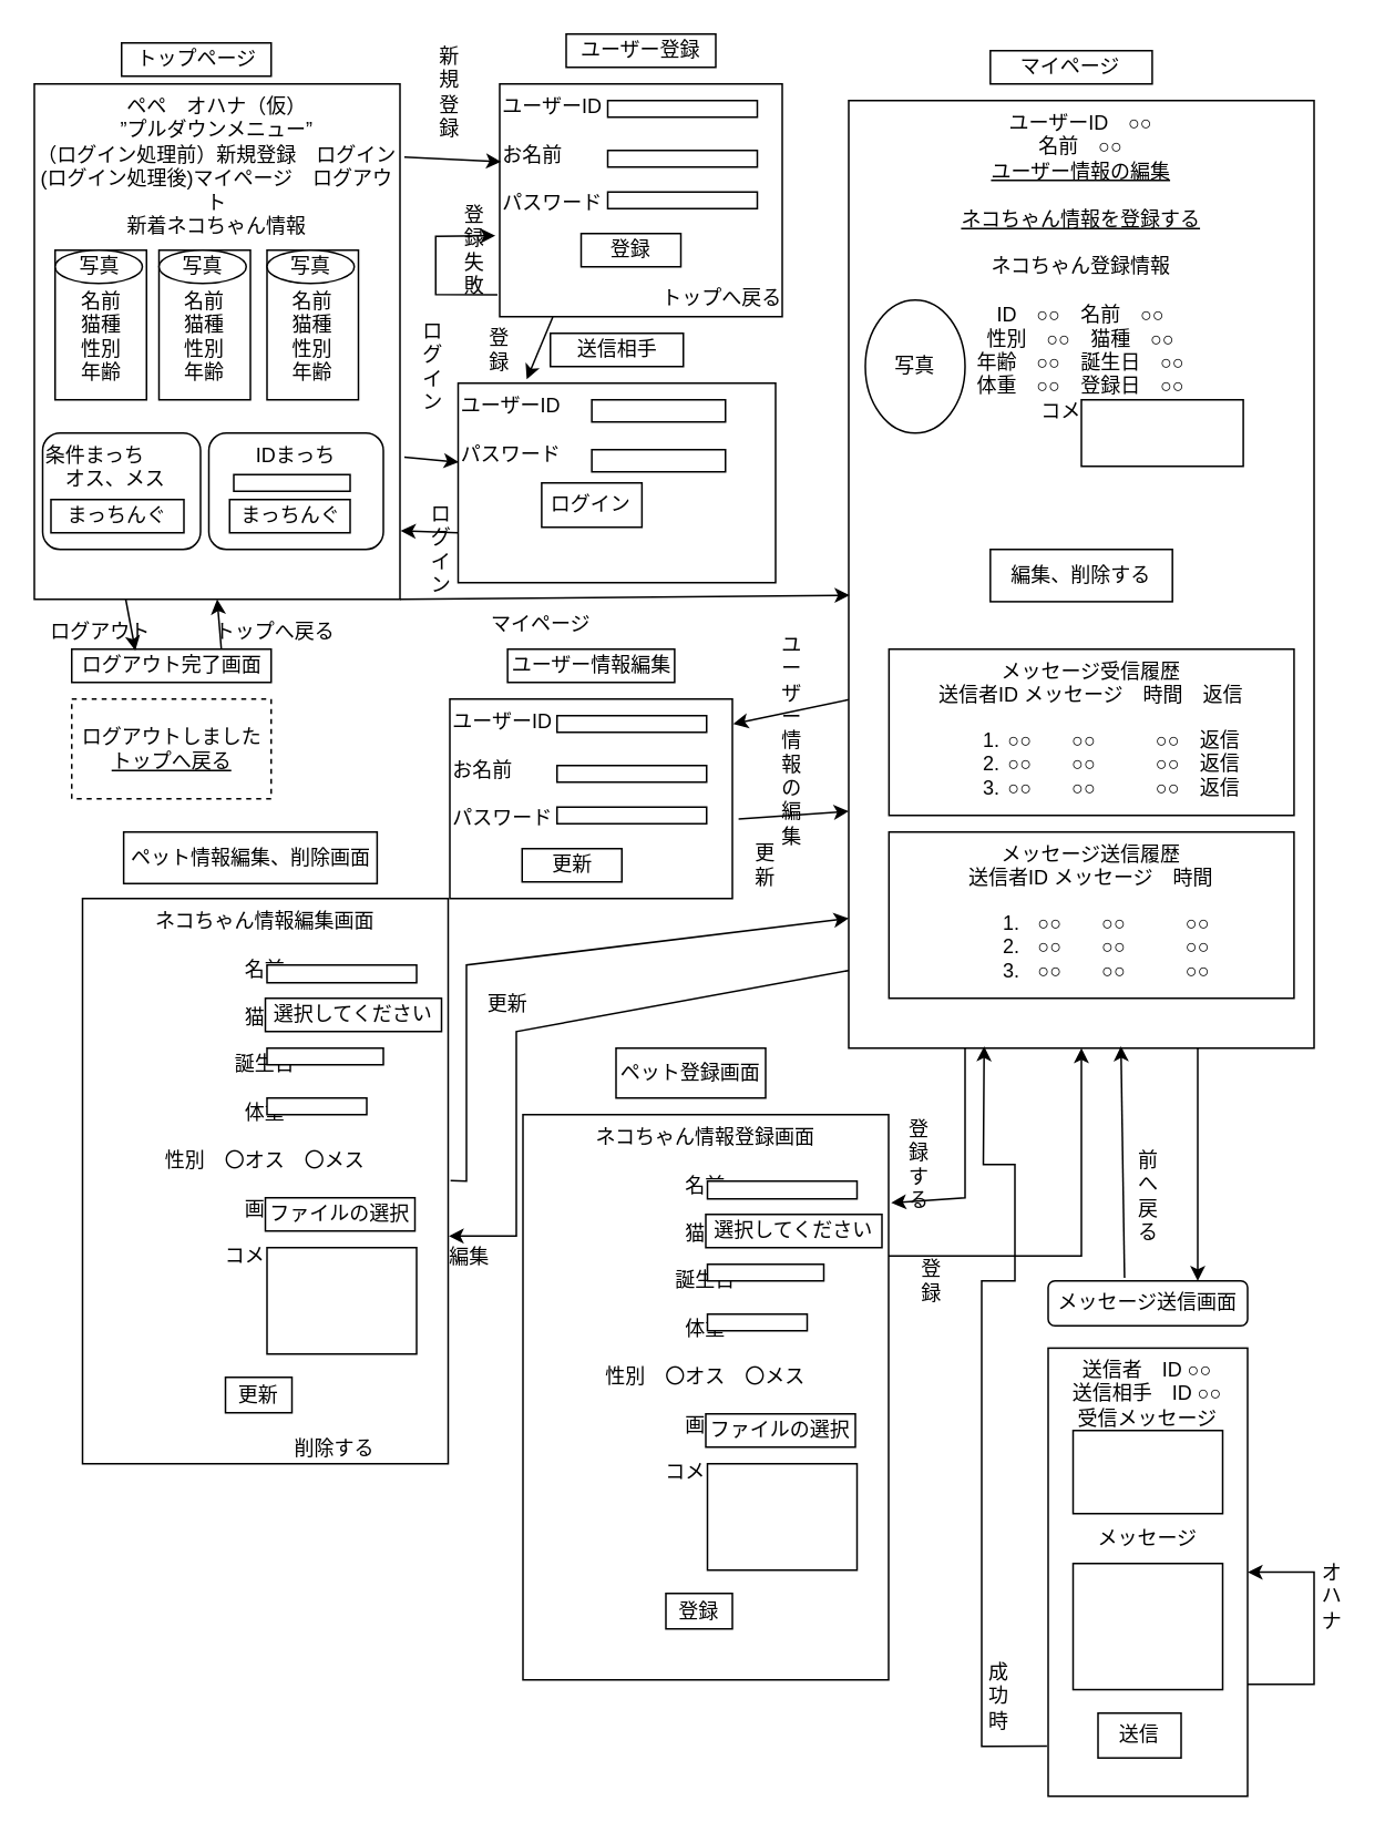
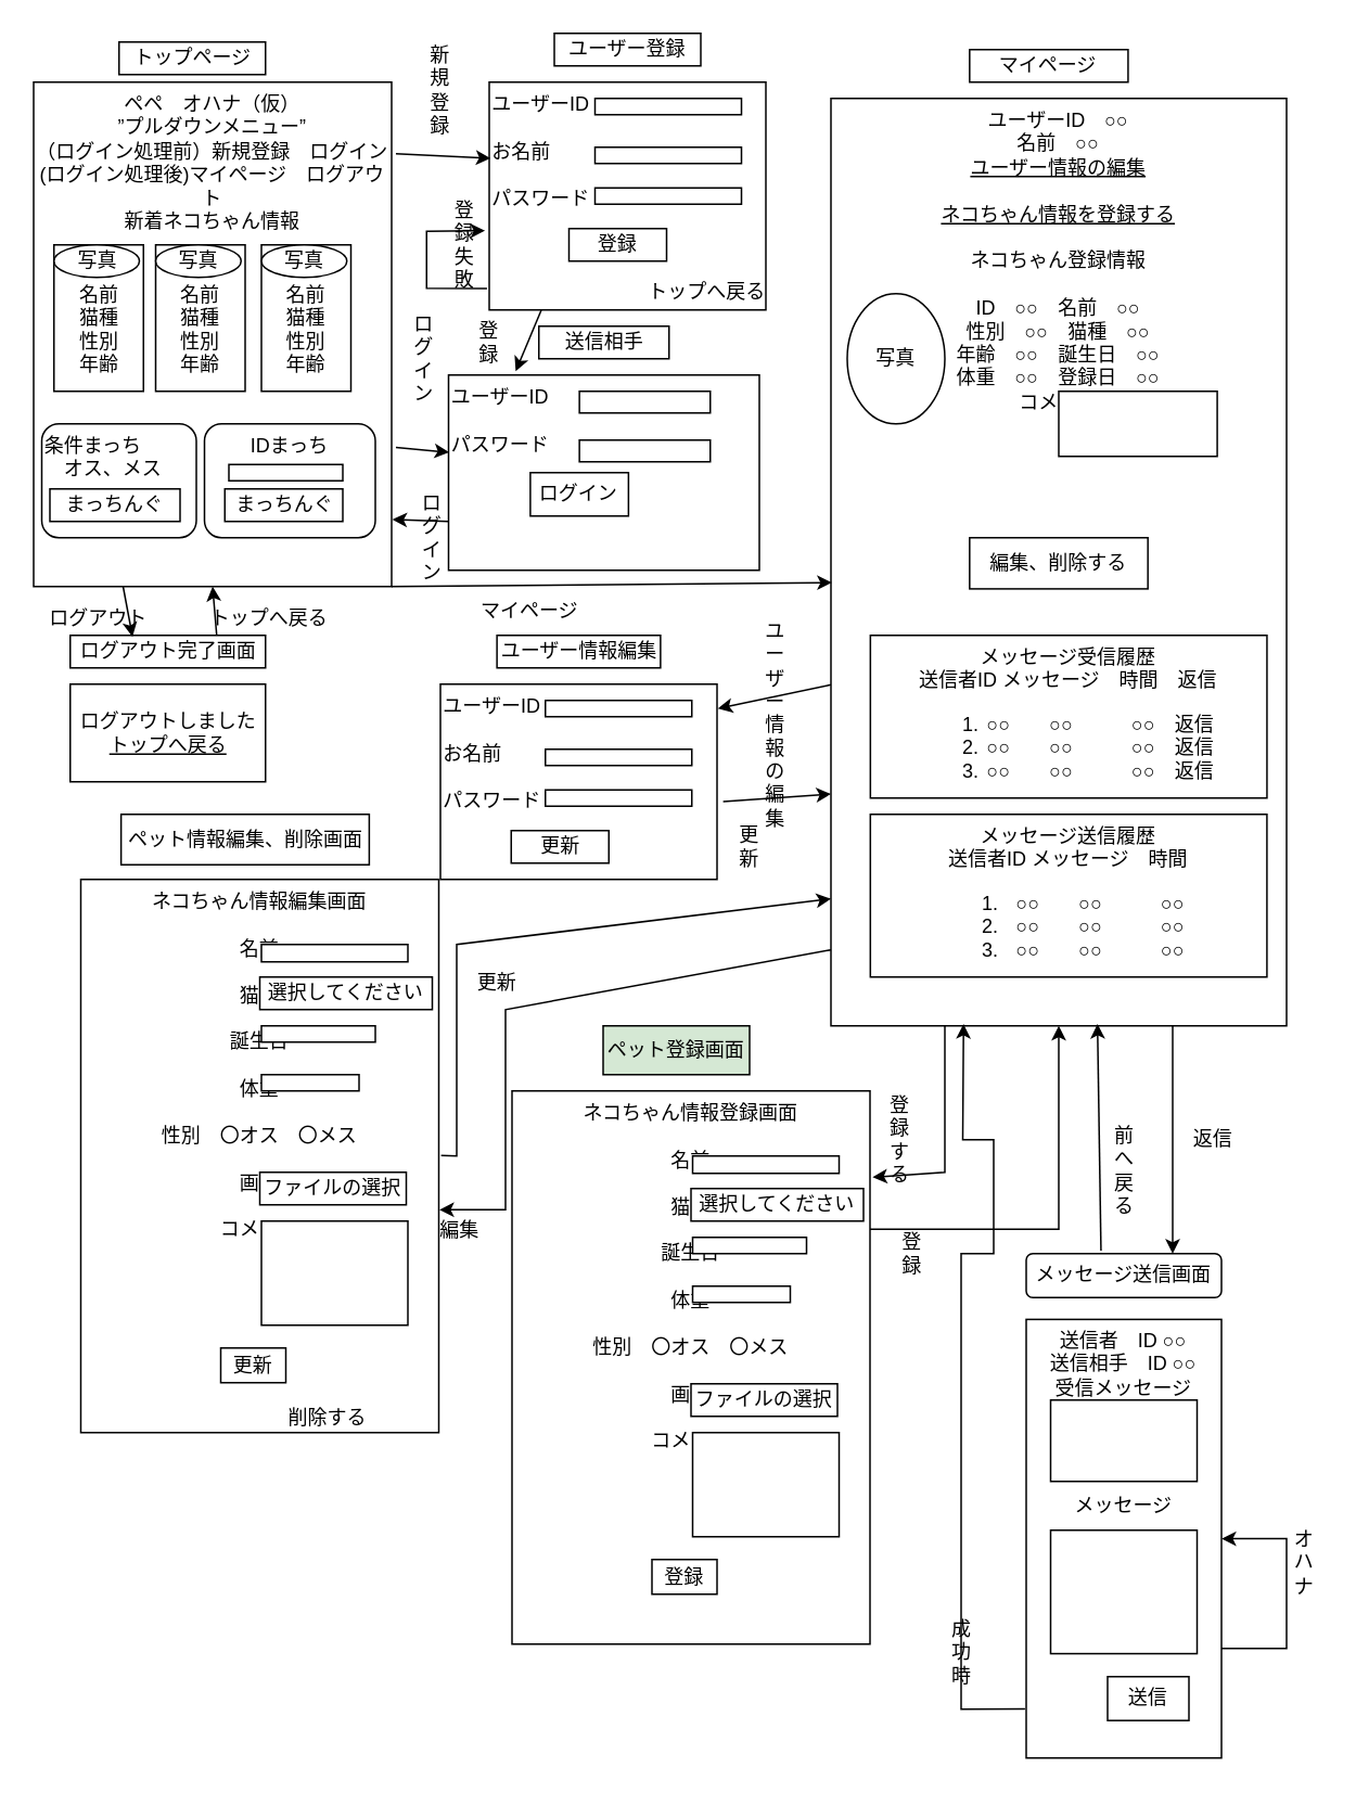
- <mxCell id="78" value="ログアウトしました&lt;br&gt;&lt;u&gt;トップへ戻る&lt;/u&gt;" style="rounded=0;whiteSpace=wrap;html=1;dashed=1;" parent="77" vertex="1"><mxGeometry y="30" width="120" height="60" as="geometry" /></mxCell>
+ <mxCell id="78" value="ログアウトしました&lt;br&gt;&lt;u&gt;トップへ戻る&lt;/u&gt;" style="rounded=0;whiteSpace=wrap;html=1;" parent="77" vertex="1"><mxGeometry y="30" width="120" height="60" as="geometry" /></mxCell>
- <mxCell id="56" value="ペット登録画面" style="rounded=0;whiteSpace=wrap;html=1;" parent="55" vertex="1"><mxGeometry x="80" width="90" height="30" as="geometry" /></mxCell>
+ <mxCell id="56" value="ペット登録画面" style="rounded=0;whiteSpace=wrap;html=1;fillColor=#d5e8d4;" parent="55" vertex="1"><mxGeometry x="80" width="90" height="30" as="geometry" /></mxCell>
+ <mxCell id="90" value="返信" style="rounded=0;whiteSpace=wrap;html=1;fillColor=none;strokeColor=none;" parent="1" vertex="1"><mxGeometry x="730" y="690" width="30" height="20" as="geometry" /></mxCell>
- <mxCell id="88" value="成功時" style="rounded=0;whiteSpace=wrap;html=1;fillColor=none;strokeColor=none;" parent="1" vertex="1"><mxGeometry x="590" y="1010" width="21" height="20" as="geometry" /></mxCell>
+ <mxCell id="88" value="成功時" style="rounded=0;whiteSpace=wrap;html=1;fillColor=none;strokeColor=none;" parent="1" vertex="1"><mxGeometry x="580" y="1005" width="21" height="20" as="geometry" /></mxCell>
- <mxCell id="38" value="送信" style="rounded=0;whiteSpace=wrap;html=1;" parent="35" vertex="1"><mxGeometry x="30" y="219.565" width="50" height="26.957" as="geometry" /></mxCell>
+ <mxCell id="38" value="送信" style="rounded=0;whiteSpace=wrap;html=1;" parent="35" vertex="1"><mxGeometry x="50" y="219.565" width="50" height="26.957" as="geometry" /></mxCell>
